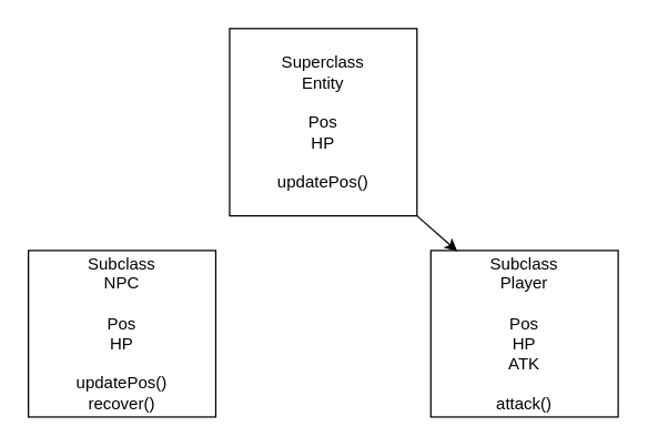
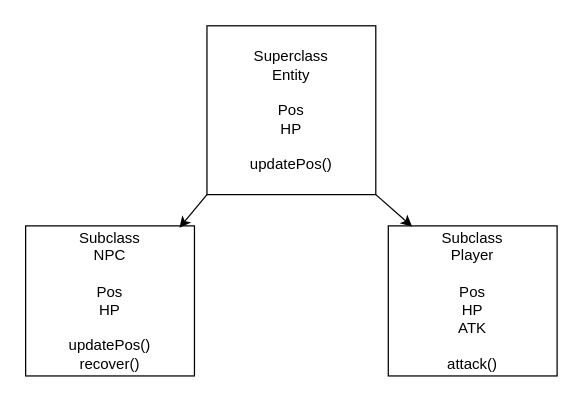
+ <mxCell id="6" value="" style="edgeStyle=none;orthogonalLoop=1;jettySize=auto;html=1;exitX=0;exitY=1;exitDx=0;exitDy=0;entryX=0.911;entryY=0.013;entryDx=0;entryDy=0;entryPerimeter=0;" parent="1" source="2" target="4" edge="1"><mxGeometry width="80" relative="1" as="geometry"><mxPoint x="310" y="140" as="sourcePoint" /><mxPoint x="330" y="160" as="targetPoint" /><Array as="points" /></mxGeometry></mxCell>
